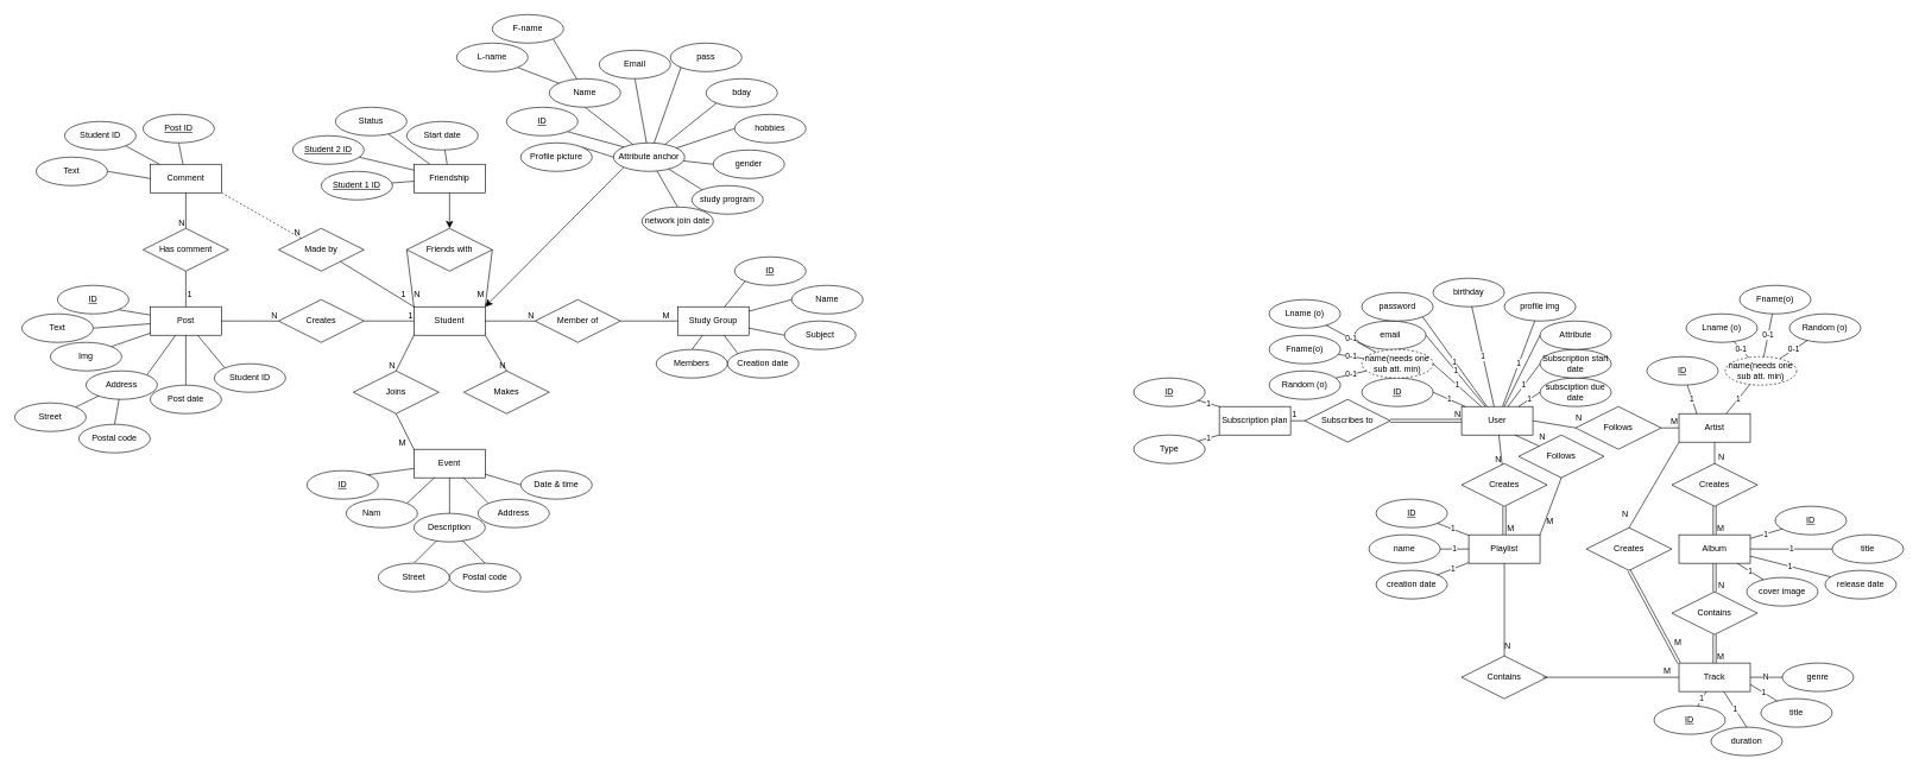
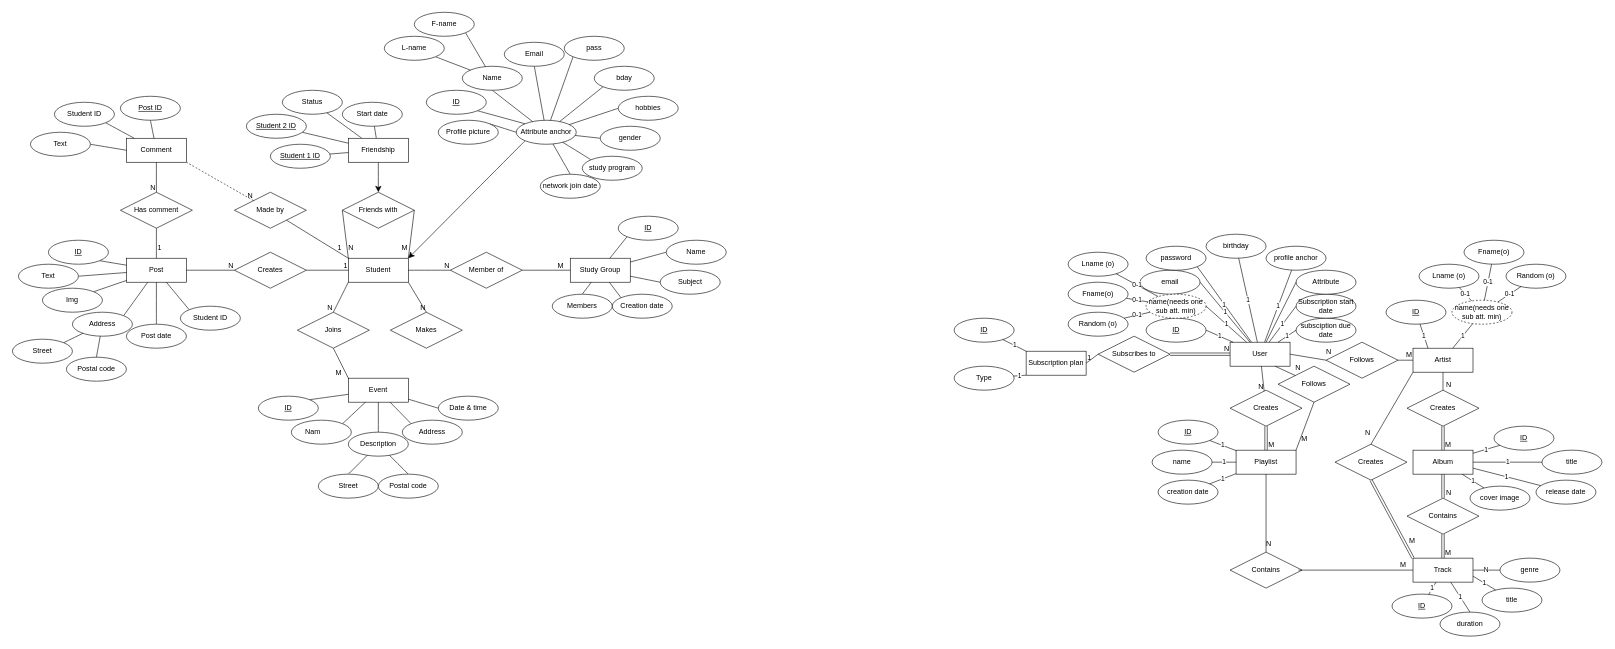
- <mxCell id="41" value="profile img" style="ellipse;whiteSpace=wrap;html=1;align=center;" parent="1" vertex="1"><mxGeometry x="2110" y="410" width="100" height="40" as="geometry" /></mxCell>
+ <mxCell id="41" value="profile anchor" style="ellipse;whiteSpace=wrap;html=1;align=center;" parent="1" vertex="1"><mxGeometry x="2110" y="410" width="100" height="40" as="geometry" /></mxCell>
- <mxCell id="3" value="Subscription plan" style="whiteSpace=wrap;html=1;align=center;" parent="1" vertex="1"><mxGeometry x="1710" y="570" width="100" height="40" as="geometry" /></mxCell>
+ <mxCell id="3" value="Subscription plan" style="whiteSpace=wrap;html=1;align=center;" parent="1" vertex="1"><mxGeometry x="1710" y="585" width="100" height="40" as="geometry" /></mxCell>
